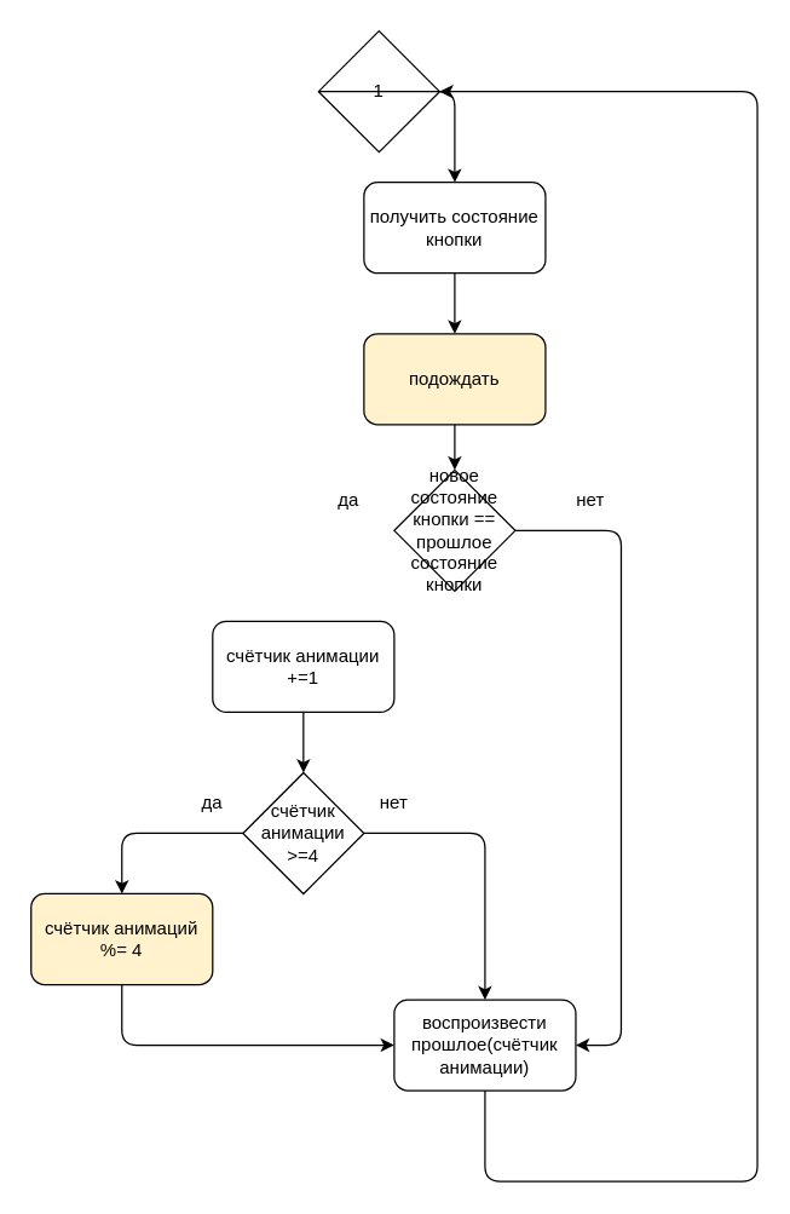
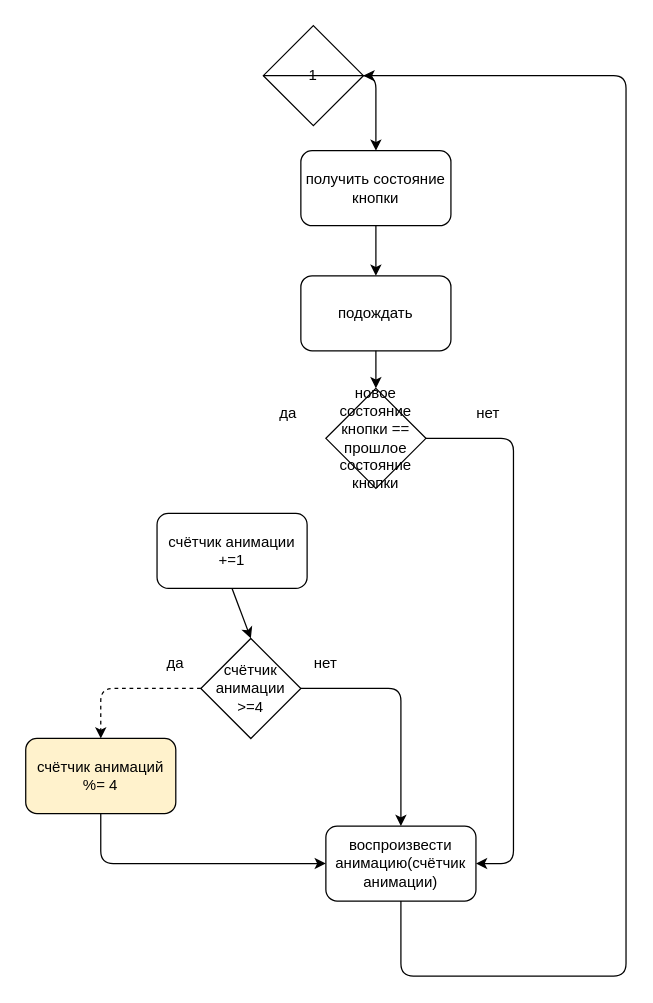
- <mxCell id="7" value="подождать" style="rounded=1;whiteSpace=wrap;html=1;fillColor=#fff2cc;" parent="1" vertex="1"><mxGeometry x="240" y="220" width="120" height="60" as="geometry" /></mxCell>
+ <mxCell id="7" value="подождать" style="rounded=1;whiteSpace=wrap;html=1;" parent="1" vertex="1"><mxGeometry x="240" y="220" width="120" height="60" as="geometry" /></mxCell>
- <mxCell id="12" value="счётчик анимации +=1" style="rounded=1;whiteSpace=wrap;html=1;" vertex="1" parent="1"><mxGeometry x="140" y="410" width="120" height="60" as="geometry" /></mxCell>
+ <mxCell id="12" value="счётчик анимации +=1" style="rounded=1;whiteSpace=wrap;html=1;" vertex="1" parent="1"><mxGeometry x="125" y="410" width="120" height="60" as="geometry" /></mxCell>
- <mxCell id="15" value="" style="endArrow=classic;html=1;exitX=0;exitY=0.5;exitDx=0;exitDy=0;entryX=0.5;entryY=0;entryDx=0;entryDy=0;" edge="1" parent="1" source="13" target="14"><mxGeometry width="50" height="50" relative="1" as="geometry"><mxPoint x="270" y="740" as="sourcePoint" /><mxPoint x="320" y="690" as="targetPoint" /><Array as="points"><mxPoint x="80" y="550" /></Array></mxGeometry></mxCell>
+ <mxCell id="15" value="" style="endArrow=classic;html=1;exitX=0;exitY=0.5;exitDx=0;exitDy=0;entryX=0.5;entryY=0;entryDx=0;entryDy=0;dashed=1;" edge="1" parent="1" source="13" target="14"><mxGeometry width="50" height="50" relative="1" as="geometry"><mxPoint x="270" y="740" as="sourcePoint" /><mxPoint x="320" y="690" as="targetPoint" /><Array as="points"><mxPoint x="80" y="550" /></Array></mxGeometry></mxCell>
- <mxCell id="5" value="воспроизвести прошлое(счётчик анимации)" style="rounded=1;whiteSpace=wrap;html=1;" parent="1" vertex="1"><mxGeometry x="260" y="660" width="120" height="60" as="geometry" /></mxCell>
+ <mxCell id="5" value="воспроизвести анимацию(счётчик анимации)" style="rounded=1;whiteSpace=wrap;html=1;" parent="1" vertex="1"><mxGeometry x="260" y="660" width="120" height="60" as="geometry" /></mxCell>
